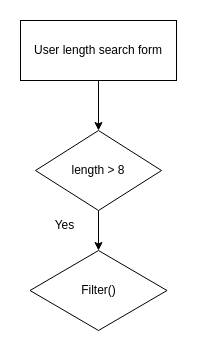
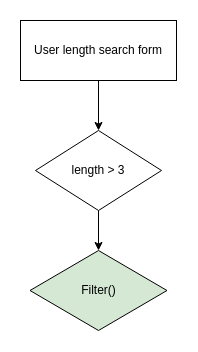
- <mxCell id="5" value="length &amp;gt; 8" style="rhombus;whiteSpace=wrap;html=1;rounded=0;" parent="1" vertex="1"><mxGeometry x="35" y="130" width="126" height="80" as="geometry" /></mxCell>
+ <mxCell id="5" value="length &amp;gt; 3" style="rhombus;whiteSpace=wrap;html=1;rounded=0;" parent="1" vertex="1"><mxGeometry x="35" y="130" width="126" height="80" as="geometry" /></mxCell>
- <mxCell id="6" value="Yes" style="text;html=1;align=center;verticalAlign=middle;resizable=0;points=[];autosize=1;strokeColor=none;fillColor=none;" parent="1" vertex="1"><mxGeometry x="44" y="210" width="40" height="30" as="geometry" /></mxCell>
- <mxCell id="7" value="Filter()" style="rhombus;whiteSpace=wrap;html=1;rounded=0;" parent="1" vertex="1"><mxGeometry x="29.5" y="250" width="137" height="80" as="geometry" /></mxCell>
+ <mxCell id="7" value="Filter()" style="rhombus;whiteSpace=wrap;html=1;rounded=0;fillColor=#d5e8d4;" parent="1" vertex="1"><mxGeometry x="29.5" y="250" width="137" height="80" as="geometry" /></mxCell>
